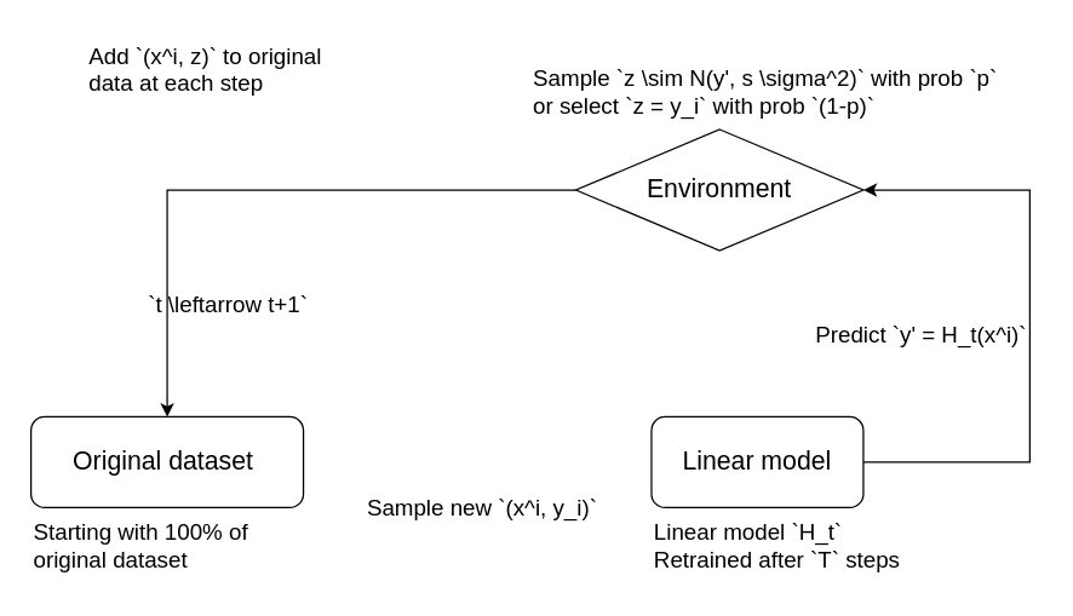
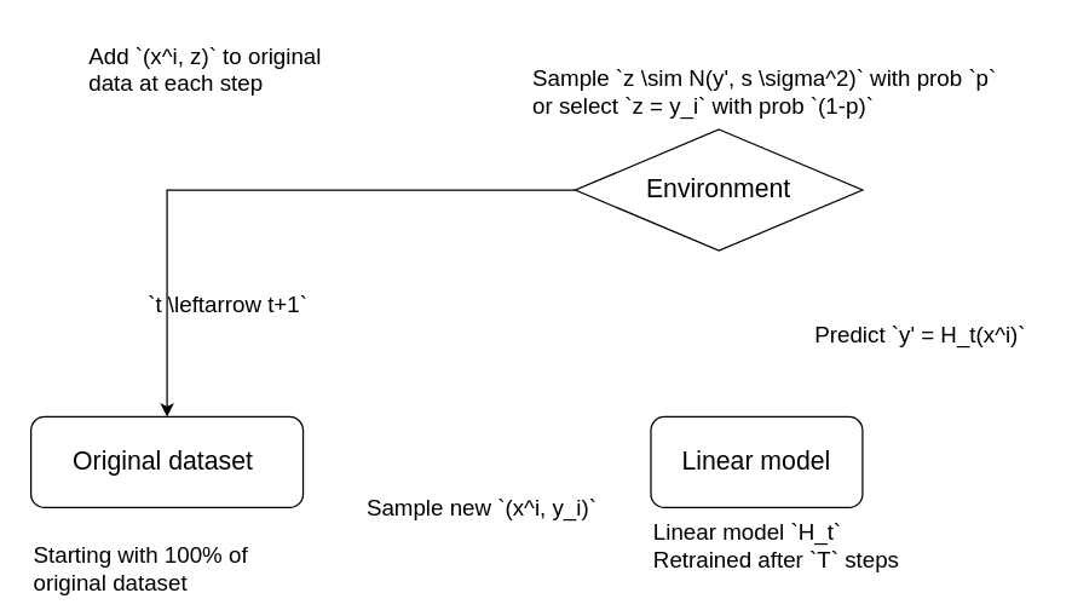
- <mxCell id="5" style="edgeStyle=orthogonalEdgeStyle;rounded=0;orthogonalLoop=1;jettySize=auto;html=1;exitX=1;exitY=0.5;exitDx=0;exitDy=0;entryX=1;entryY=0.5;entryDx=0;entryDy=0;" parent="1" source="6" target="9" edge="1"><mxGeometry relative="1" as="geometry"><mxPoint x="530" y="65" as="targetPoint" /><Array as="points"><mxPoint x="680" y="305" /><mxPoint x="680" y="125" /></Array></mxGeometry></mxCell>
- <mxCell id="3" value="&lt;font style=&quot;font-size: 15px;&quot;&gt;Starting with 100% of&lt;br&gt;original dataset&lt;/font&gt;" style="text;html=1;align=left;verticalAlign=middle;resizable=0;points=[];autosize=1;strokeColor=none;fillColor=none;" parent="1" vertex="1"><mxGeometry x="20" y="335" width="170" height="50" as="geometry" /></mxCell>
+ <mxCell id="3" value="&lt;font style=&quot;font-size: 15px;&quot;&gt;Starting with 100% of&lt;br&gt;original dataset&lt;/font&gt;" style="text;html=1;align=left;verticalAlign=middle;resizable=0;points=[];autosize=1;strokeColor=none;fillColor=none;" parent="1" vertex="1"><mxGeometry x="20" y="350" width="170" height="50" as="geometry" /></mxCell>
